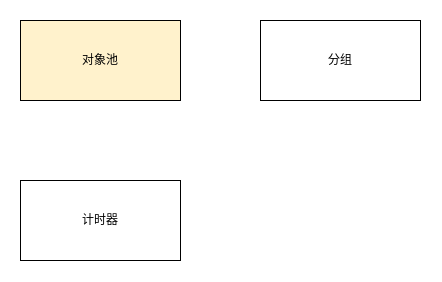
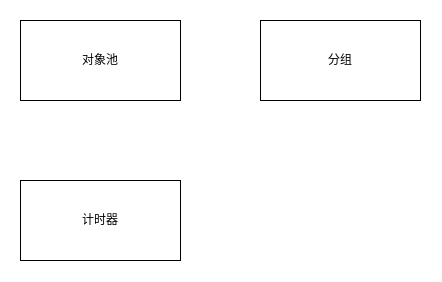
- <mxCell id="2" value="对象池" style="rounded=0;whiteSpace=wrap;html=1;fillColor=#fff2cc;" parent="1" vertex="1"><mxGeometry x="20" y="20" width="160" height="80" as="geometry" /></mxCell>
+ <mxCell id="2" value="对象池" style="rounded=0;whiteSpace=wrap;html=1;" parent="1" vertex="1"><mxGeometry x="20" y="20" width="160" height="80" as="geometry" /></mxCell>
